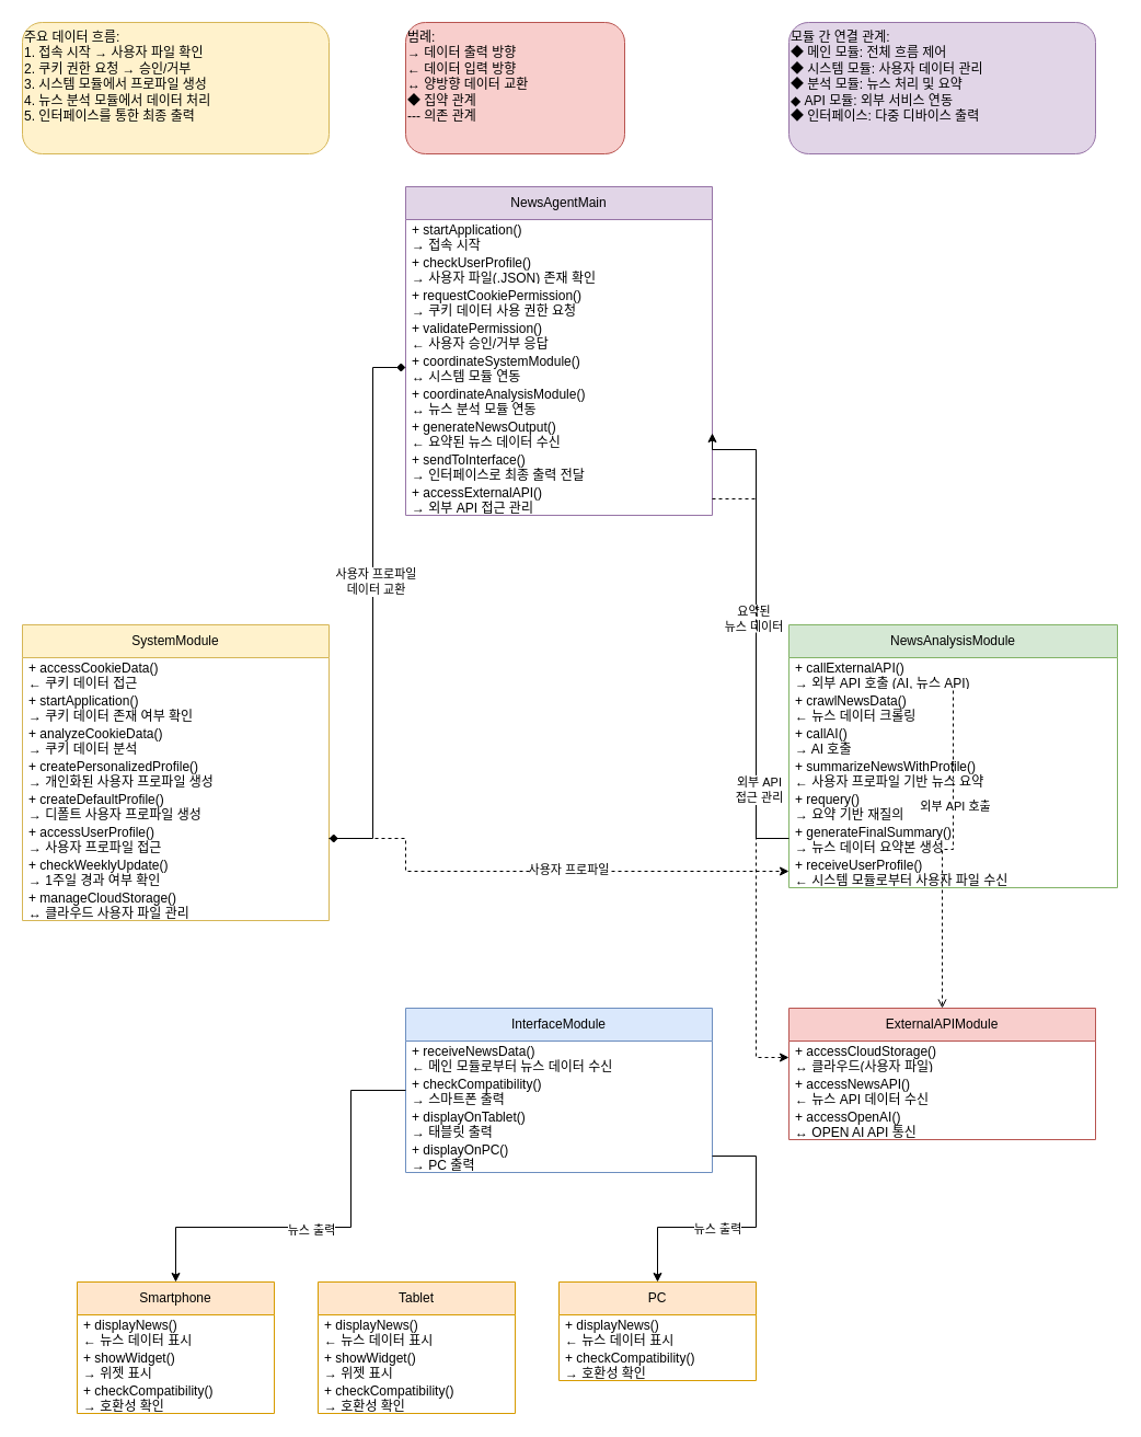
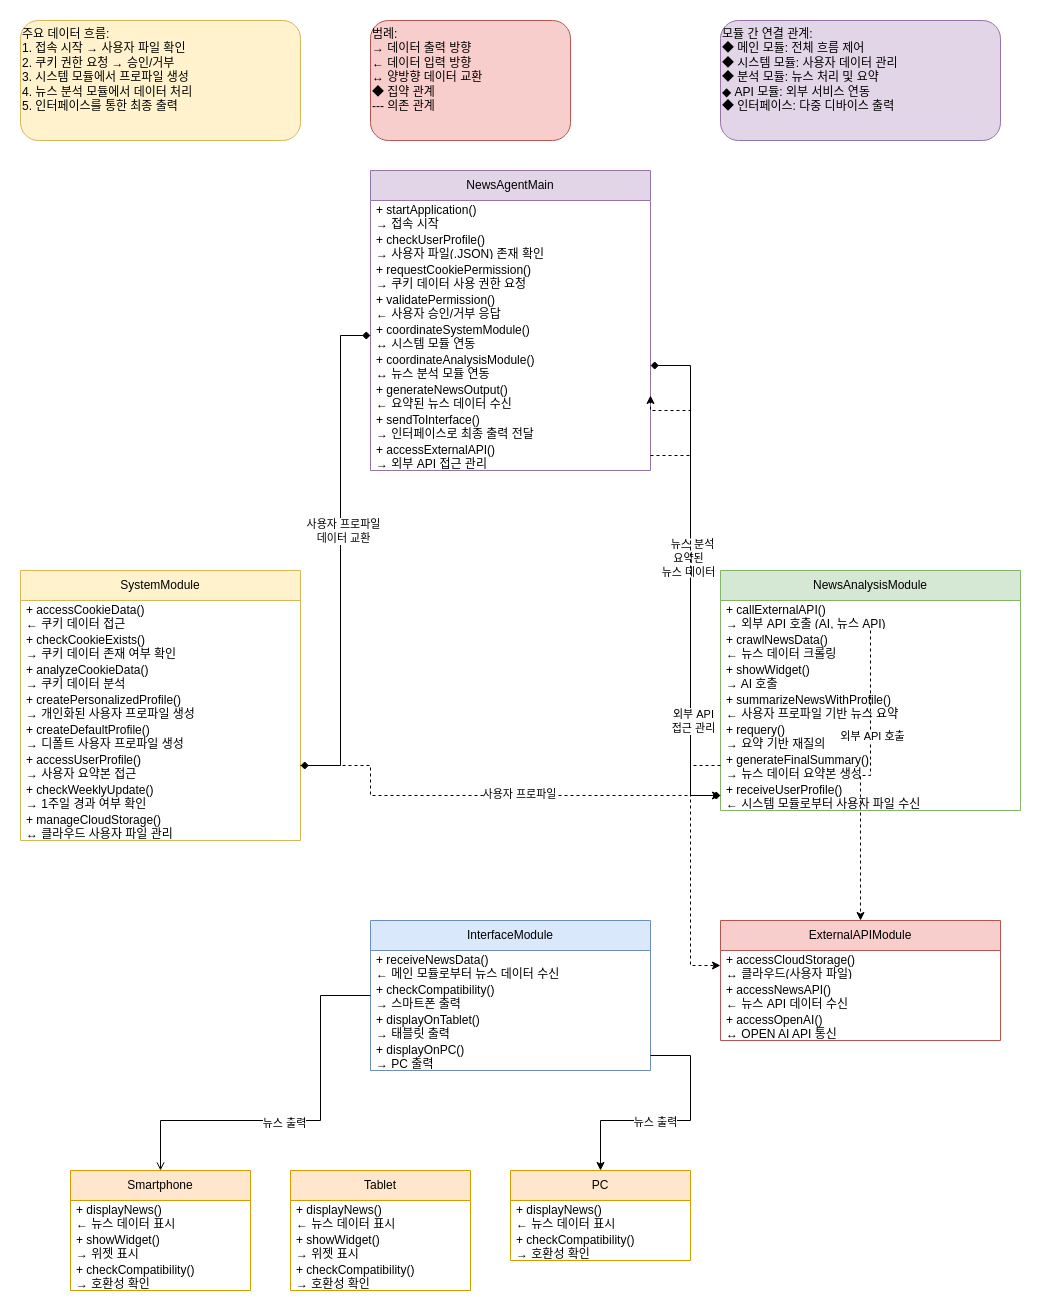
+ <mxCell id="51" style="edgeStyle=orthogonalEdgeStyle;rounded=0;orthogonalLoop=1;jettySize=auto;html=1;exitX=1;exitY=0.5;exitDx=0;exitDy=0;entryX=0;entryY=0.5;entryDx=0;entryDy=0;startArrow=diamond;startFill=1;endArrow=diamond;endFill=1;" edge="1" parent="1" source="8" target="28"><mxGeometry relative="1" as="geometry"><Array as="points"><mxPoint x="690" y="365" /><mxPoint x="690" y="795" /></Array></mxGeometry></mxCell>
+ <mxCell id="52" value="뉴스 분석&#10;요청/응답" style="edgeLabel;html=1;align=center;verticalAlign=middle;resizable=0;points=[];" vertex="1" connectable="0" parent="51"><mxGeometry x="-0.1" y="1" relative="1" as="geometry"><mxPoint as="offset" /></mxGeometry></mxCell>
- <mxCell id="57" style="edgeStyle=orthogonalEdgeStyle;rounded=0;orthogonalLoop=1;jettySize=auto;html=1;exitX=0;exitY=0.5;exitDx=0;exitDy=0;entryX=1;entryY=0.5;entryDx=0;entryDy=0;" edge="1" parent="1" source="27" target="9"><mxGeometry relative="1" as="geometry"><Array as="points"><mxPoint x="690" y="765" /><mxPoint x="690" y="410" /></Array></mxGeometry></mxCell>
+ <mxCell id="57" style="edgeStyle=orthogonalEdgeStyle;rounded=0;orthogonalLoop=1;jettySize=auto;html=1;exitX=0;exitY=0.5;exitDx=0;exitDy=0;entryX=1;entryY=0.5;entryDx=0;entryDy=0;dashed=1;" edge="1" parent="1" source="27" target="9"><mxGeometry relative="1" as="geometry"><Array as="points"><mxPoint x="690" y="765" /><mxPoint x="690" y="410" /></Array></mxGeometry></mxCell>
- <mxCell id="14" value="+ startApplication()&#10;  → 쿠키 데이터 존재 여부 확인" style="text;strokeColor=none;fillColor=none;align=left;verticalAlign=middle;spacingLeft=4;spacingRight=4;overflow=hidden;points=[[0,0.5],[1,0.5]];portConstraint=eastwest;rotatable=0;whiteSpace=wrap;html=1;" vertex="1" parent="12"><mxGeometry y="60" width="280" height="30" as="geometry" /></mxCell>
+ <mxCell id="14" value="+ checkCookieExists()&#10;  → 쿠키 데이터 존재 여부 확인" style="text;strokeColor=none;fillColor=none;align=left;verticalAlign=middle;spacingLeft=4;spacingRight=4;overflow=hidden;points=[[0,0.5],[1,0.5]];portConstraint=eastwest;rotatable=0;whiteSpace=wrap;html=1;" vertex="1" parent="12"><mxGeometry y="60" width="280" height="30" as="geometry" /></mxCell>
- <mxCell id="24" value="+ callAI()&#10;  → AI 호출" style="text;strokeColor=none;fillColor=none;align=left;verticalAlign=middle;spacingLeft=4;spacingRight=4;overflow=hidden;points=[[0,0.5],[1,0.5]];portConstraint=eastwest;rotatable=0;whiteSpace=wrap;html=1;" vertex="1" parent="21"><mxGeometry y="90" width="300" height="30" as="geometry" /></mxCell>
+ <mxCell id="24" value="+ showWidget()&#10;  → AI 호출" style="text;strokeColor=none;fillColor=none;align=left;verticalAlign=middle;spacingLeft=4;spacingRight=4;overflow=hidden;points=[[0,0.5],[1,0.5]];portConstraint=eastwest;rotatable=0;whiteSpace=wrap;html=1;" vertex="1" parent="21"><mxGeometry y="90" width="300" height="30" as="geometry" /></mxCell>
- <mxCell id="18" value="+ accessUserProfile()&#10;  → 사용자 프로파일 접근" style="text;strokeColor=none;fillColor=none;align=left;verticalAlign=middle;spacingLeft=4;spacingRight=4;overflow=hidden;points=[[0,0.5],[1,0.5]];portConstraint=eastwest;rotatable=0;whiteSpace=wrap;html=1;" vertex="1" parent="12"><mxGeometry y="180" width="280" height="30" as="geometry" /></mxCell>
+ <mxCell id="18" value="+ accessUserProfile()&#10;  → 사용자 요약본 접근" style="text;strokeColor=none;fillColor=none;align=left;verticalAlign=middle;spacingLeft=4;spacingRight=4;overflow=hidden;points=[[0,0.5],[1,0.5]];portConstraint=eastwest;rotatable=0;whiteSpace=wrap;html=1;" vertex="1" parent="12"><mxGeometry y="180" width="280" height="30" as="geometry" /></mxCell>
- <mxCell id="55" style="edgeStyle=orthogonalEdgeStyle;rounded=0;orthogonalLoop=1;jettySize=auto;html=1;exitX=0.5;exitY=1;exitDx=0;exitDy=0;entryX=0.5;entryY=0;entryDx=0;entryDy=0;dashed=1;endArrow=open;" edge="1" parent="1" source="22" target="29"><mxGeometry relative="1" as="geometry" /></mxCell>
+ <mxCell id="55" style="edgeStyle=orthogonalEdgeStyle;rounded=0;orthogonalLoop=1;jettySize=auto;html=1;exitX=0.5;exitY=1;exitDx=0;exitDy=0;entryX=0.5;entryY=0;entryDx=0;entryDy=0;dashed=1;" edge="1" parent="1" source="22" target="29"><mxGeometry relative="1" as="geometry" /></mxCell>
- <mxCell id="59" style="edgeStyle=orthogonalEdgeStyle;rounded=0;orthogonalLoop=1;jettySize=auto;html=1;exitX=0;exitY=0.5;exitDx=0;exitDy=0;entryX=0.5;entryY=0;entryDx=0;entryDy=0;" edge="1" parent="1" source="35" target="38"><mxGeometry relative="1" as="geometry"><Array as="points"><mxPoint x="320" y="995" /><mxPoint x="320" y="1120" /><mxPoint x="160" y="1120" /></Array></mxGeometry></mxCell>
+ <mxCell id="59" style="edgeStyle=orthogonalEdgeStyle;rounded=0;orthogonalLoop=1;jettySize=auto;html=1;exitX=0;exitY=0.5;exitDx=0;exitDy=0;entryX=0.5;entryY=0;entryDx=0;entryDy=0;endArrow=open;" edge="1" parent="1" source="35" target="38"><mxGeometry relative="1" as="geometry"><Array as="points"><mxPoint x="320" y="995" /><mxPoint x="320" y="1120" /><mxPoint x="160" y="1120" /></Array></mxGeometry></mxCell>
